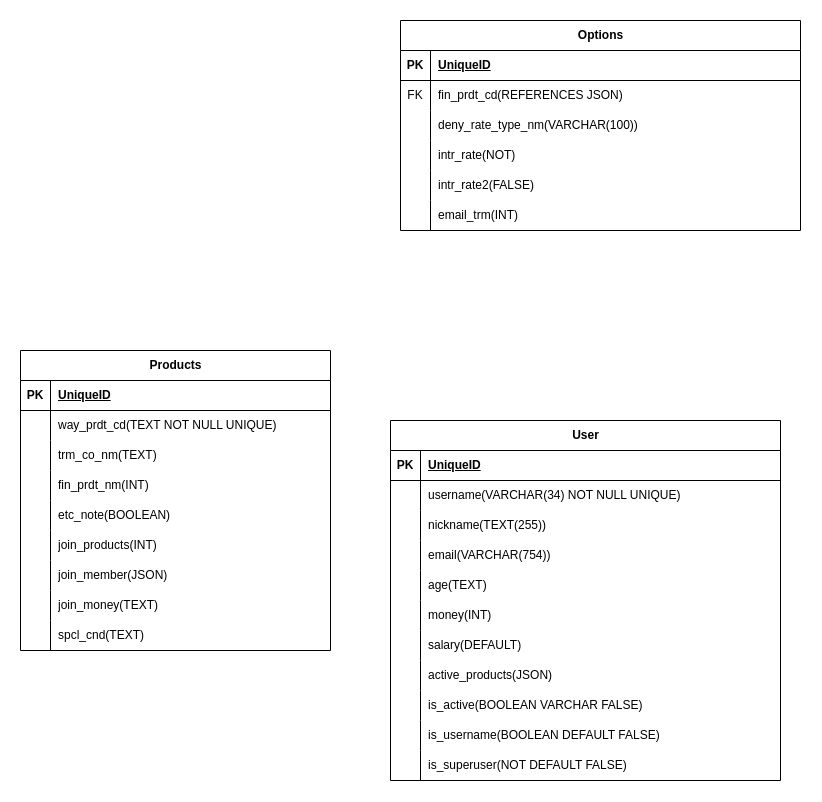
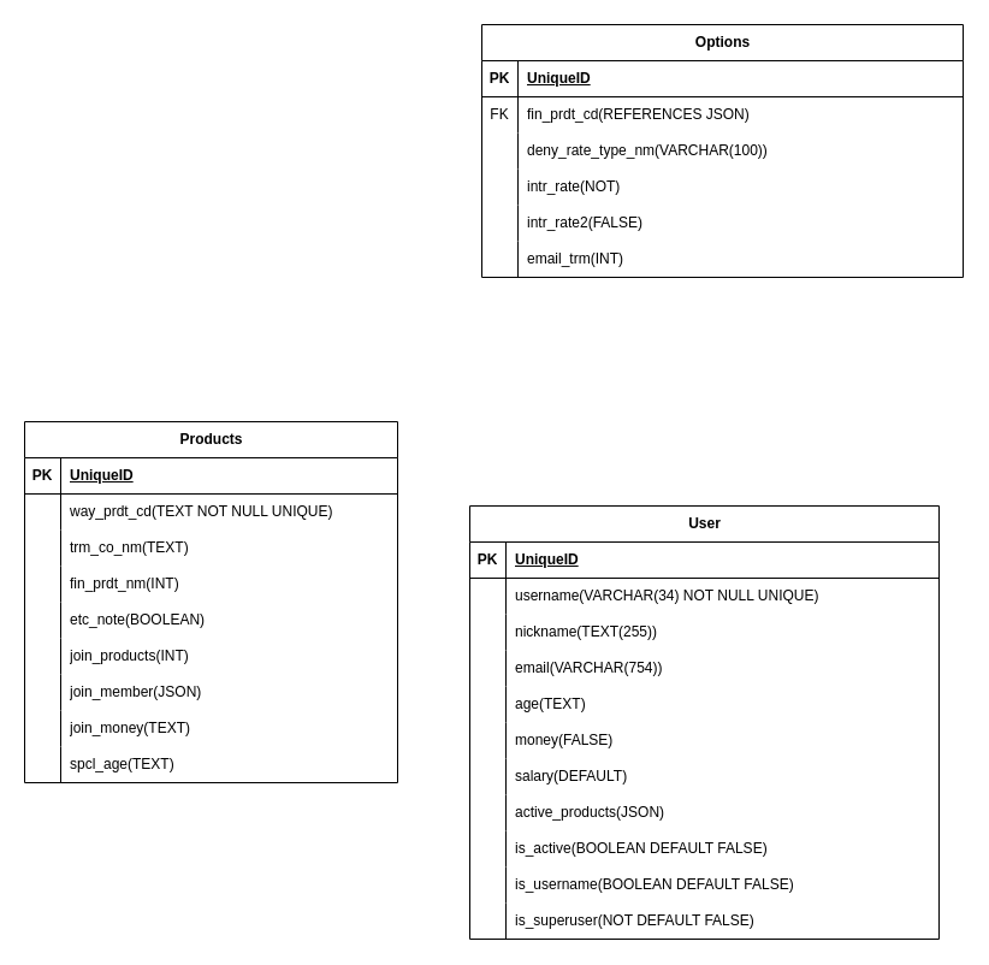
- <mxCell id="48" value="money(INT)" style="shape=partialRectangle;connectable=0;fillColor=none;top=0;left=0;bottom=0;right=0;align=left;spacingLeft=6;overflow=hidden;whiteSpace=wrap;html=1;" vertex="1" parent="46"><mxGeometry x="30" width="360" height="30" as="geometry"><mxRectangle width="360" height="30" as="alternateBounds" /></mxGeometry></mxCell>
+ <mxCell id="48" value="money(FALSE)" style="shape=partialRectangle;connectable=0;fillColor=none;top=0;left=0;bottom=0;right=0;align=left;spacingLeft=6;overflow=hidden;whiteSpace=wrap;html=1;" vertex="1" parent="46"><mxGeometry x="30" width="360" height="30" as="geometry"><mxRectangle width="360" height="30" as="alternateBounds" /></mxGeometry></mxCell>
- <mxCell id="29" value="spcl_cnd(TEXT)" style="shape=partialRectangle;connectable=0;fillColor=none;top=0;left=0;bottom=0;right=0;align=left;spacingLeft=6;overflow=hidden;whiteSpace=wrap;html=1;" vertex="1" parent="27"><mxGeometry x="30" width="280" height="30" as="geometry"><mxRectangle width="280" height="30" as="alternateBounds" /></mxGeometry></mxCell>
+ <mxCell id="29" value="spcl_age(TEXT)" style="shape=partialRectangle;connectable=0;fillColor=none;top=0;left=0;bottom=0;right=0;align=left;spacingLeft=6;overflow=hidden;whiteSpace=wrap;html=1;" vertex="1" parent="27"><mxGeometry x="30" width="280" height="30" as="geometry"><mxRectangle width="280" height="30" as="alternateBounds" /></mxGeometry></mxCell>
- <mxCell id="57" value="is_active(BOOLEAN VARCHAR FALSE)" style="shape=partialRectangle;connectable=0;fillColor=none;top=0;left=0;bottom=0;right=0;align=left;spacingLeft=6;overflow=hidden;whiteSpace=wrap;html=1;" vertex="1" parent="55"><mxGeometry x="30" width="360" height="30" as="geometry"><mxRectangle width="360" height="30" as="alternateBounds" /></mxGeometry></mxCell>
+ <mxCell id="57" value="is_active(BOOLEAN DEFAULT FALSE)" style="shape=partialRectangle;connectable=0;fillColor=none;top=0;left=0;bottom=0;right=0;align=left;spacingLeft=6;overflow=hidden;whiteSpace=wrap;html=1;" vertex="1" parent="55"><mxGeometry x="30" width="360" height="30" as="geometry"><mxRectangle width="360" height="30" as="alternateBounds" /></mxGeometry></mxCell>
